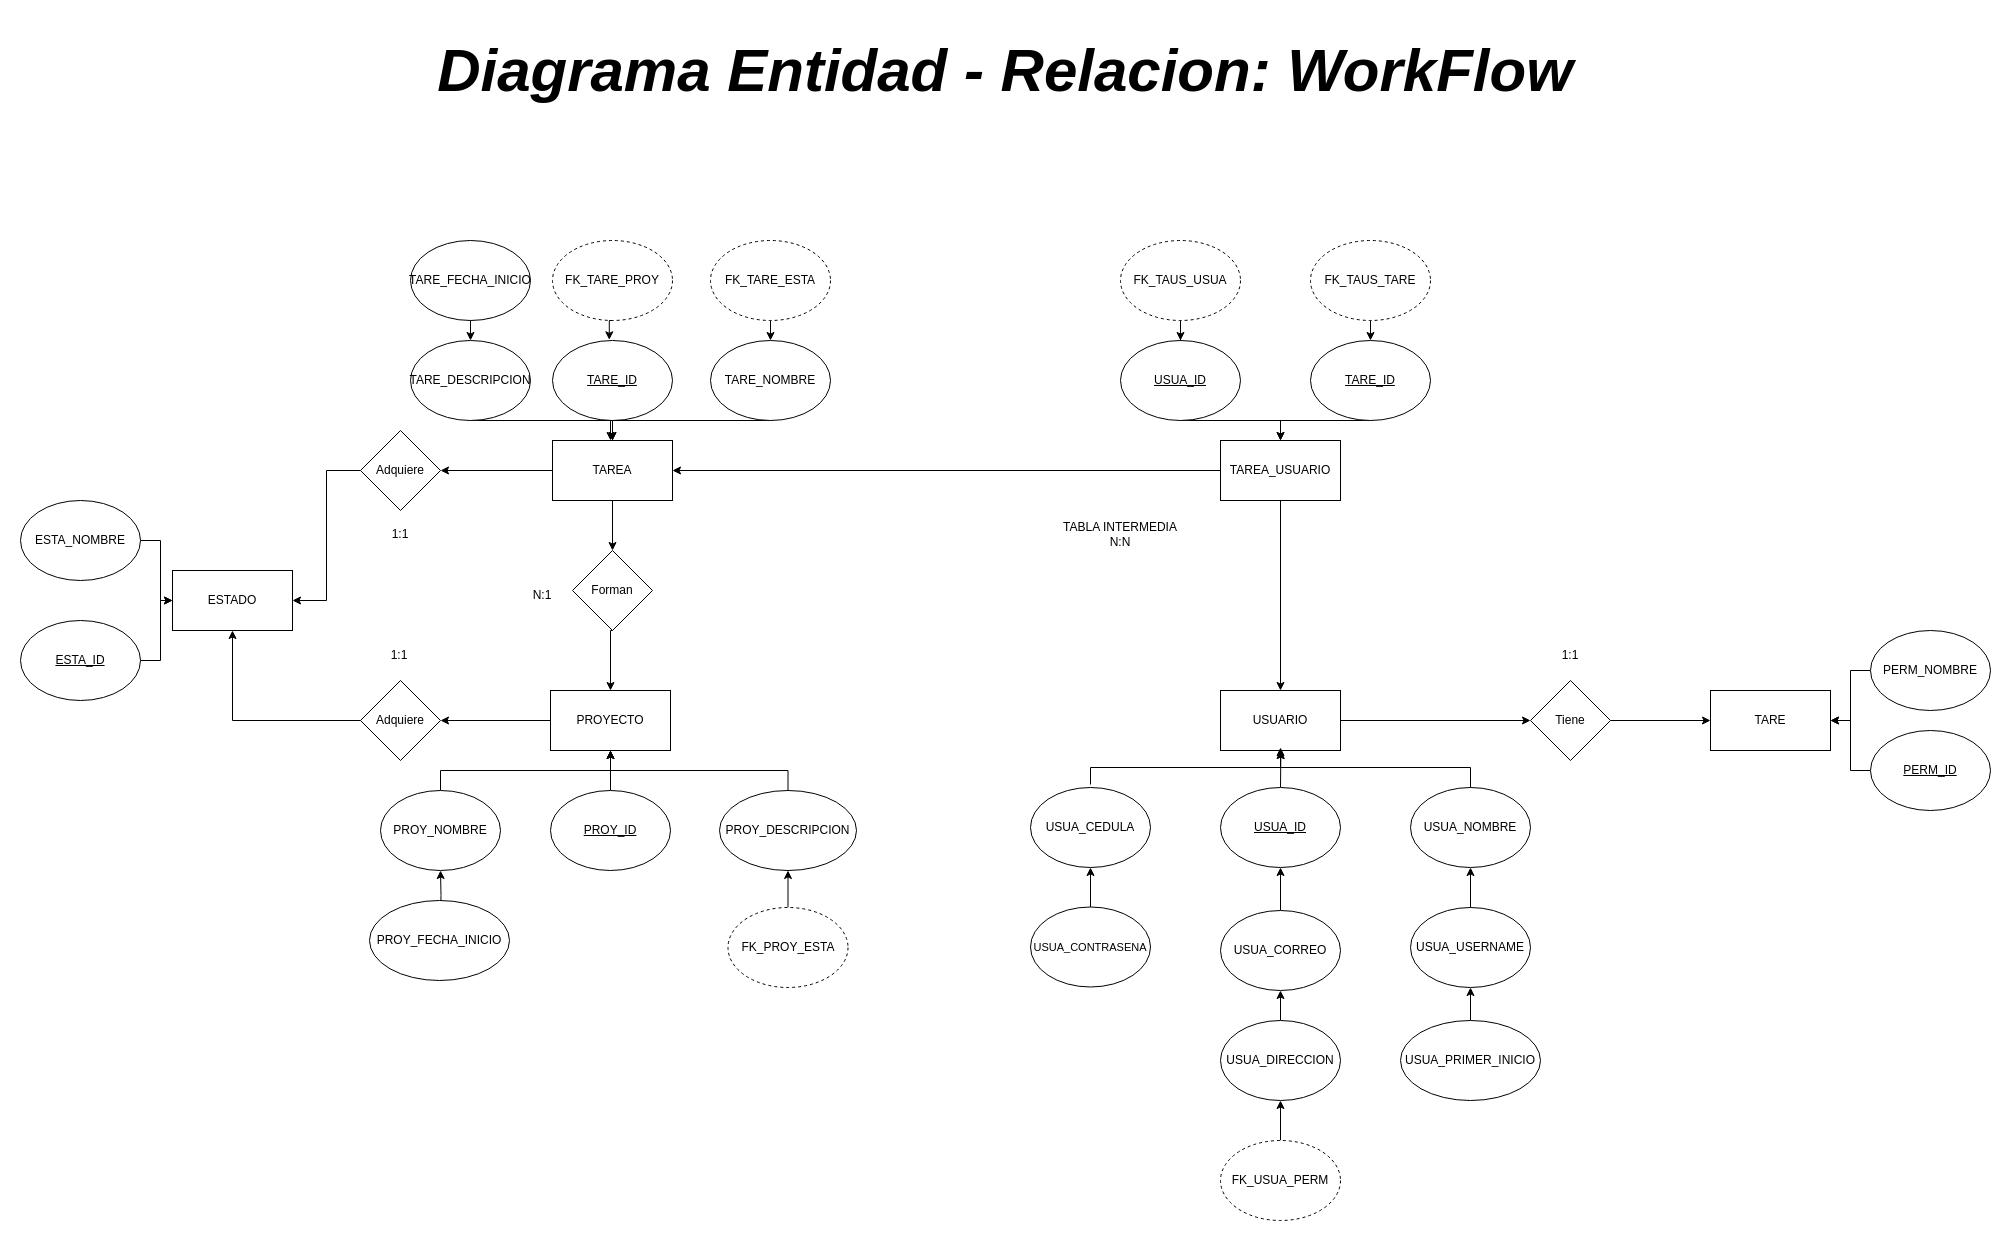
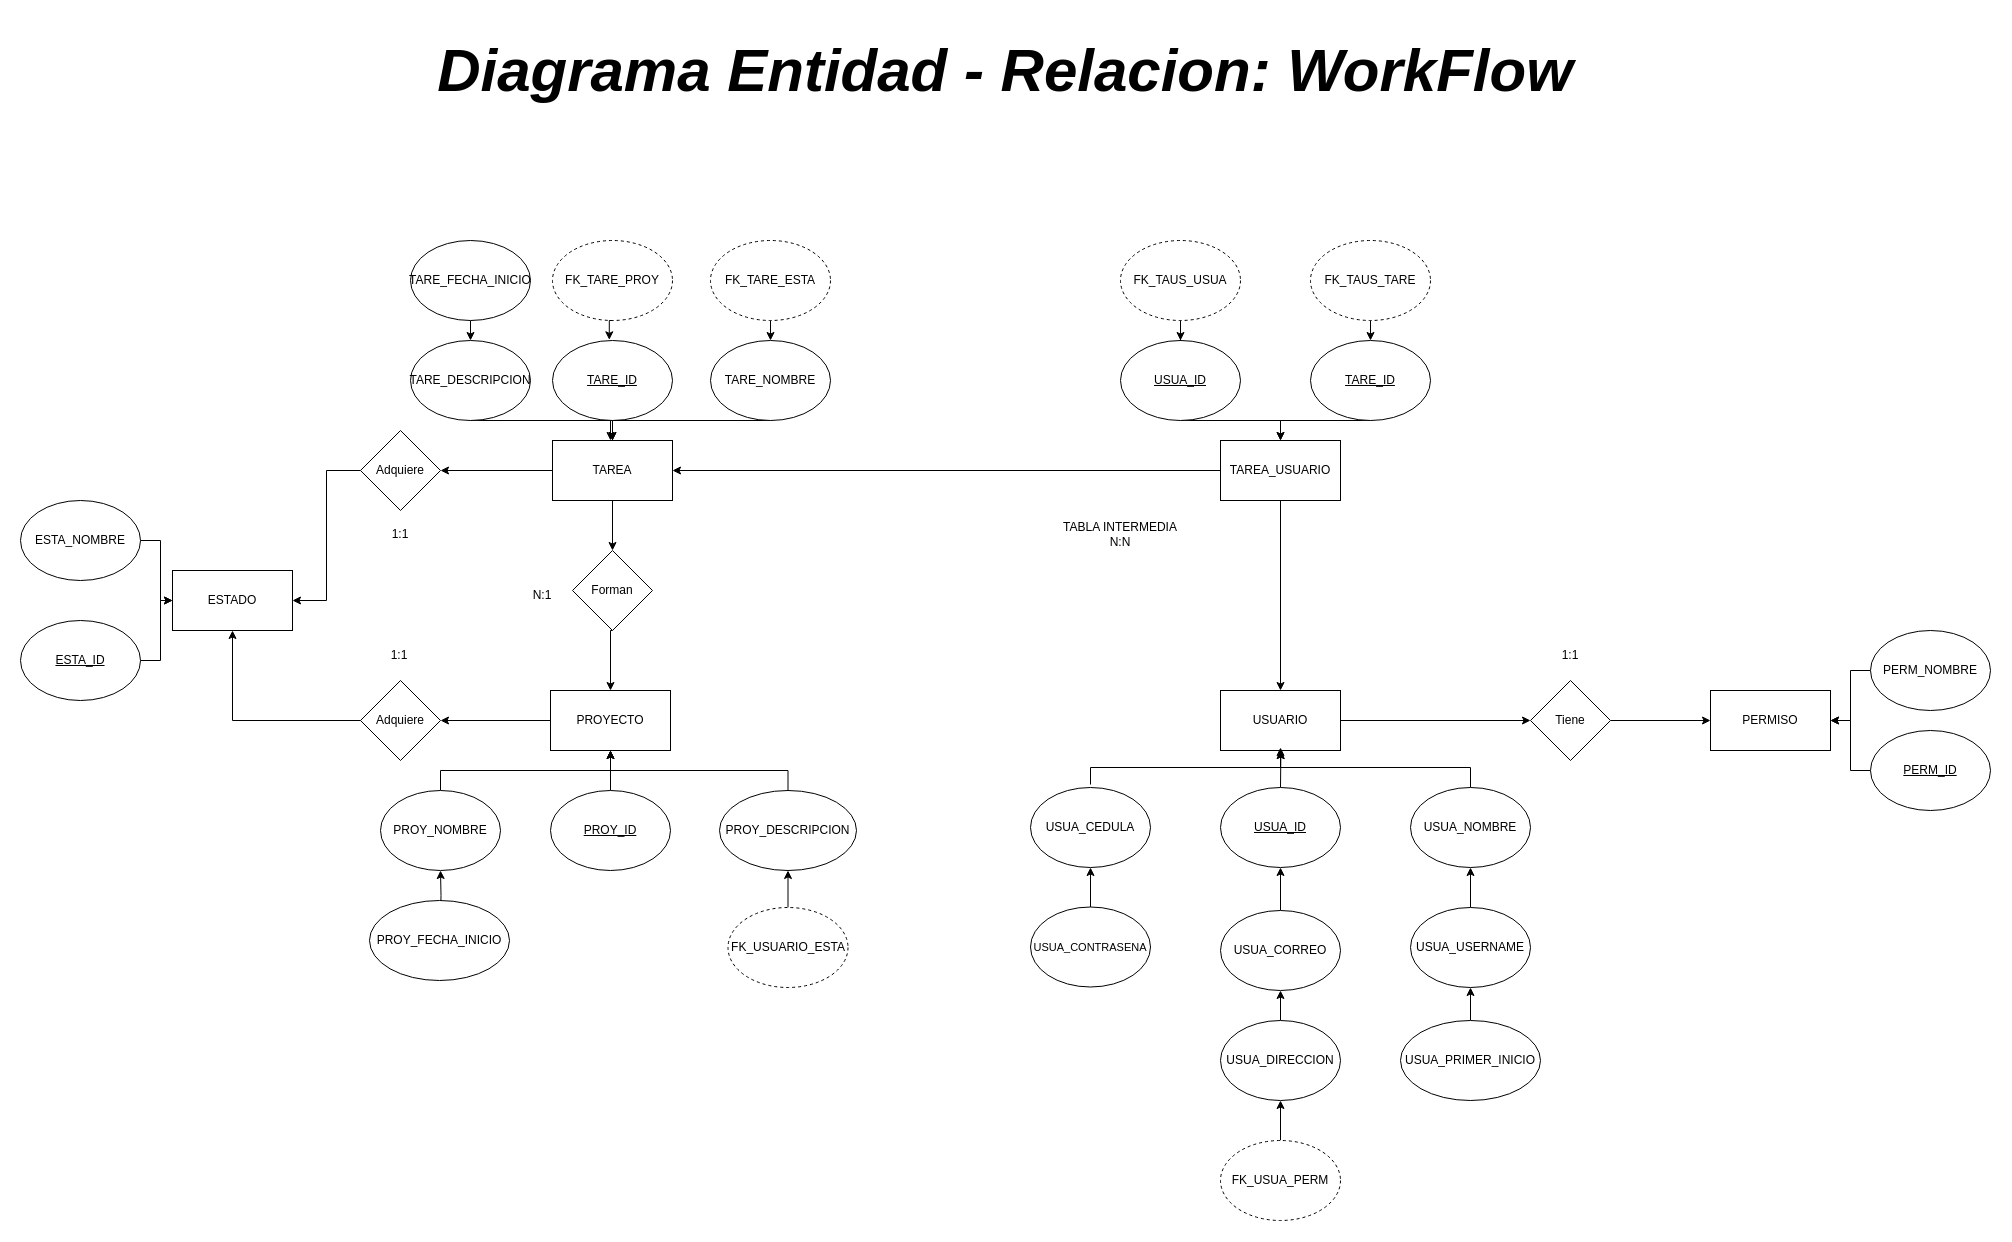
- <mxCell id="21" value="TARE" style="rounded=0;whiteSpace=wrap;html=1;" parent="1" vertex="1"><mxGeometry x="1710" y="690" width="120" height="60" as="geometry" /></mxCell>
+ <mxCell id="21" value="PERMISO" style="rounded=0;whiteSpace=wrap;html=1;" parent="1" vertex="1"><mxGeometry x="1710" y="690" width="120" height="60" as="geometry" /></mxCell>
- <mxCell id="53" value="FK_PROY_ESTA" style="ellipse;whiteSpace=wrap;html=1;dashed=1;rounded=0;" parent="1" vertex="1"><mxGeometry x="727.5" y="907" width="120" height="80" as="geometry" /></mxCell>
+ <mxCell id="53" value="FK_USUARIO_ESTA" style="ellipse;whiteSpace=wrap;html=1;dashed=1;rounded=0;" parent="1" vertex="1"><mxGeometry x="727.5" y="907" width="120" height="80" as="geometry" /></mxCell>
